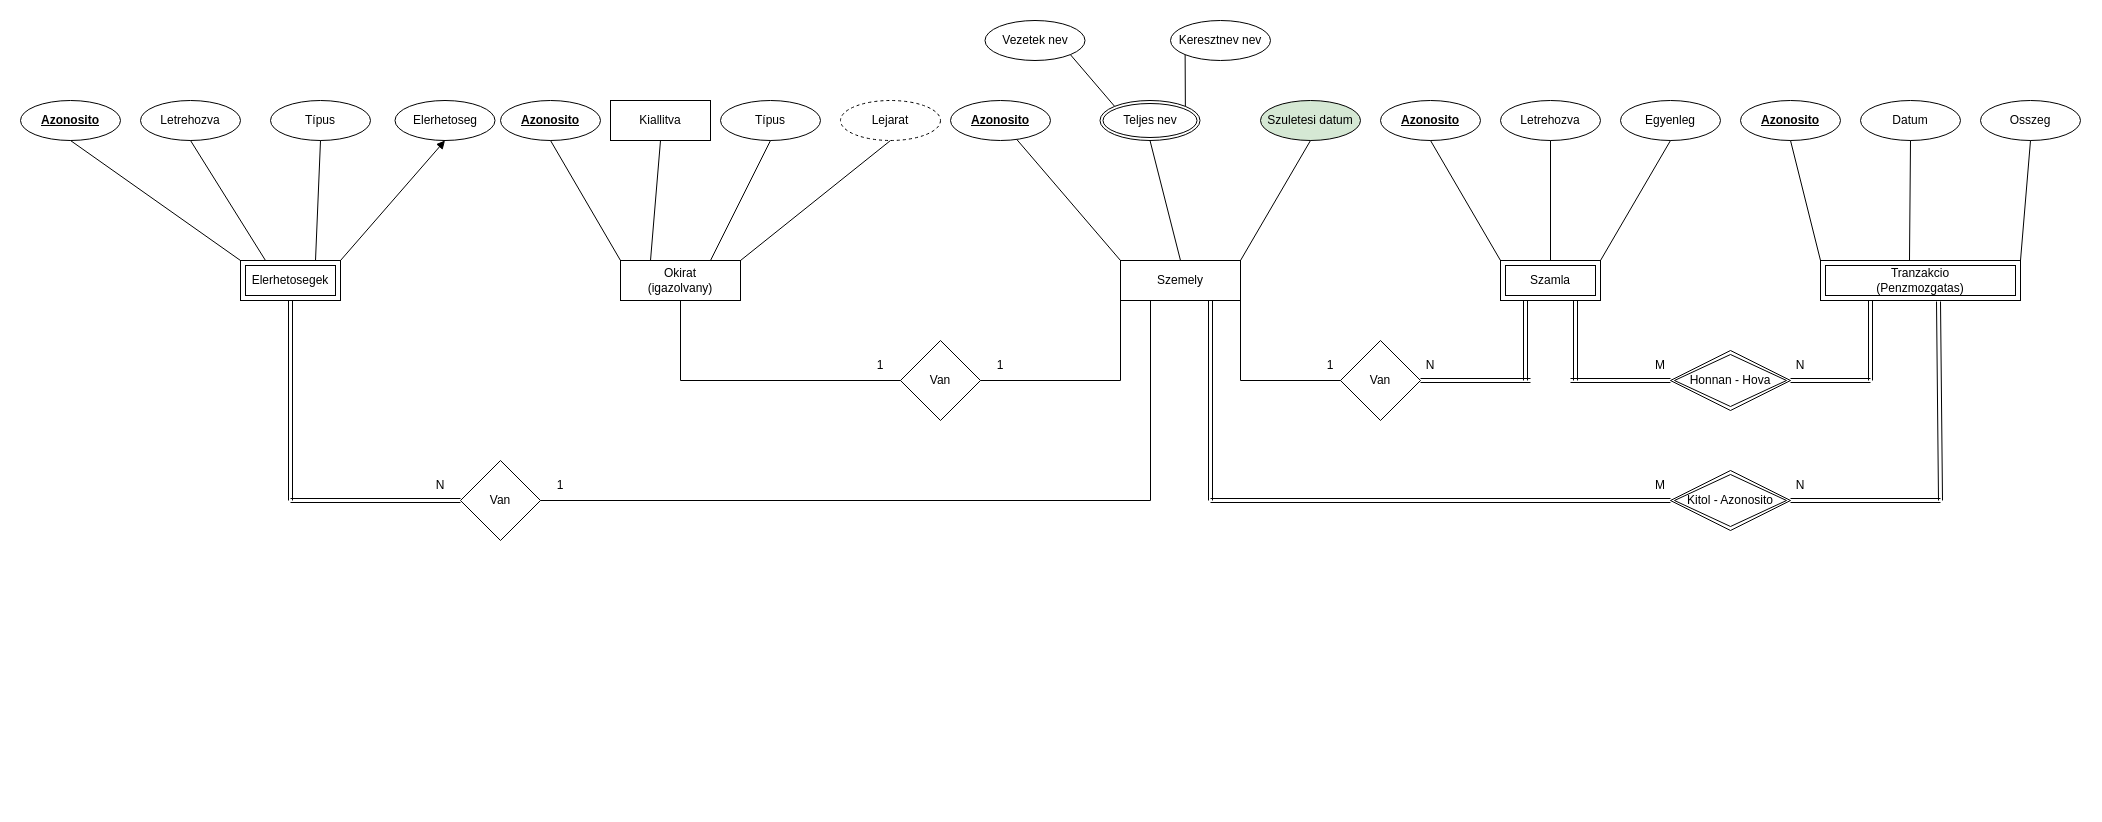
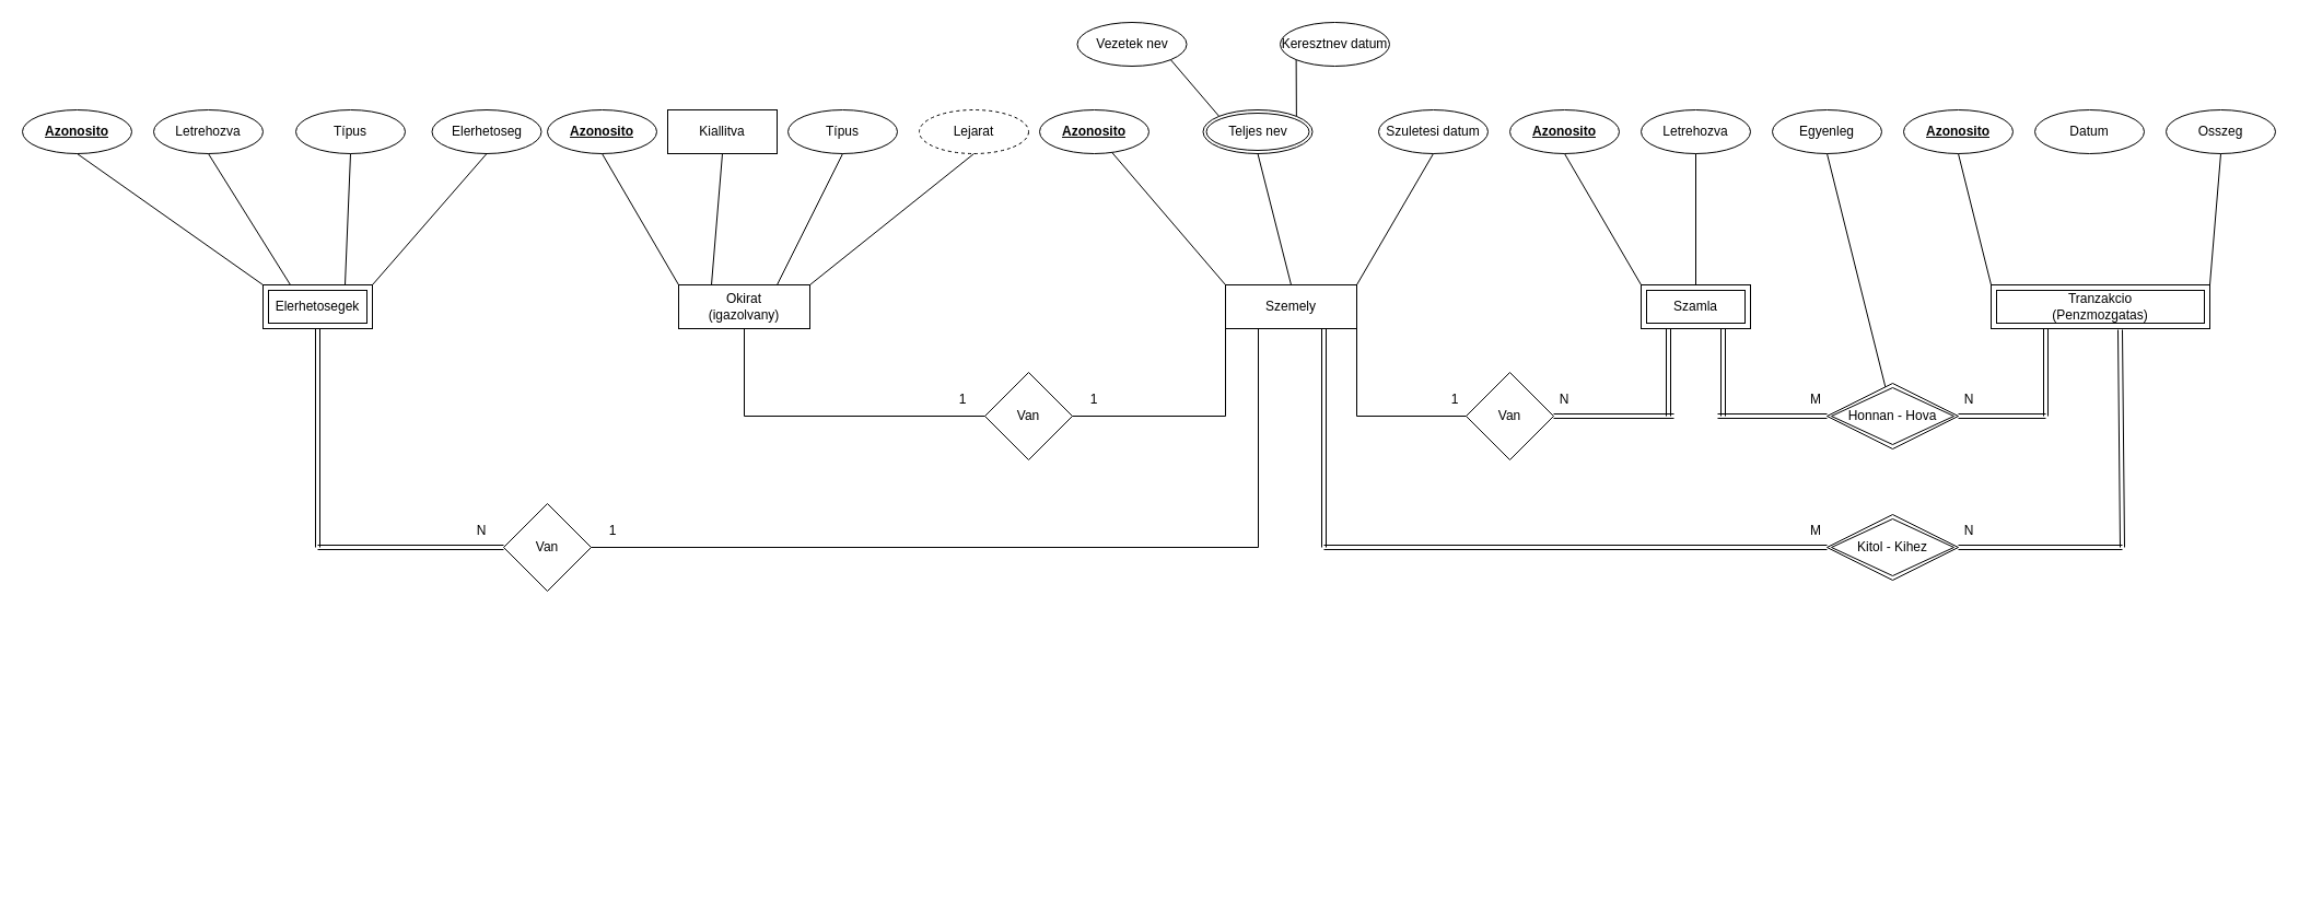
- <mxCell id="6" value="&lt;div&gt;Keresztnev nev&lt;/div&gt;" style="ellipse;whiteSpace=wrap;html=1;align=center;" parent="1" vertex="1"><mxGeometry x="1170" width="100" height="40" as="geometry" y="20" /></mxCell>
+ <mxCell id="6" value="&lt;div&gt;Keresztnev datum&lt;/div&gt;" style="ellipse;whiteSpace=wrap;html=1;align=center;" parent="1" vertex="1"><mxGeometry x="1170" width="100" height="40" as="geometry" y="20" /></mxCell>
- <mxCell id="17" value="&lt;div&gt;Szuletesi datum&lt;/div&gt;" style="ellipse;whiteSpace=wrap;html=1;align=center;fillColor=#d5e8d4;" parent="1" vertex="1"><mxGeometry x="1260" y="100" width="100" height="40" as="geometry" /></mxCell>
+ <mxCell id="17" value="&lt;div&gt;Szuletesi datum&lt;/div&gt;" style="ellipse;whiteSpace=wrap;html=1;align=center;" parent="1" vertex="1"><mxGeometry x="1260" y="100" width="100" height="40" as="geometry" /></mxCell>
- <mxCell id="38" value="" style="endArrow=block;html=1;rounded=0;exitX=1;exitY=0;exitDx=0;exitDy=0;entryX=0.5;entryY=1;entryDx=0;entryDy=0;" parent="1" target="36" edge="1" source="32"><mxGeometry relative="1" as="geometry"><mxPoint x="380" y="220" as="sourcePoint" /><mxPoint x="350" y="260" as="targetPoint" /></mxGeometry></mxCell>
+ <mxCell id="38" value="" style="endArrow=none;html=1;rounded=0;exitX=1;exitY=0;exitDx=0;exitDy=0;entryX=0.5;entryY=1;entryDx=0;entryDy=0;" parent="1" target="36" edge="1" source="32"><mxGeometry relative="1" as="geometry"><mxPoint x="380" y="220" as="sourcePoint" /><mxPoint x="350" y="260" as="targetPoint" /></mxGeometry></mxCell>
- <mxCell id="61" value="" style="endArrow=none;html=1;rounded=0;exitX=0.5;exitY=1;exitDx=0;exitDy=0;entryX=1;entryY=0;entryDx=0;entryDy=0;" parent="1" source="58" target="12" edge="1"><mxGeometry relative="1" as="geometry"><mxPoint x="1645" y="480" as="sourcePoint" /><mxPoint x="1570" y="450" as="targetPoint" /></mxGeometry></mxCell>
+ <mxCell id="61" value="" style="endArrow=none;html=1;rounded=0;exitX=0.5;exitY=1;exitDx=0;exitDy=0;" parent="1" source="58" target="55" edge="1"><mxGeometry relative="1" as="geometry"><mxPoint x="1645" y="480" as="sourcePoint" /><mxPoint x="1570" y="450" as="targetPoint" /></mxGeometry></mxCell>
- <mxCell id="53" value="" style="endArrow=none;html=1;rounded=0;exitX=0.5;exitY=1;exitDx=0;exitDy=0;entryX=0.445;entryY=0;entryDx=0;entryDy=0;entryPerimeter=0;" parent="1" source="52" target="45" edge="1"><mxGeometry relative="1" as="geometry"><mxPoint x="1520" y="750" as="sourcePoint" /><mxPoint x="1490" y="670" as="targetPoint" /></mxGeometry></mxCell>
- <mxCell id="54" value="Kitol - Azonosito" style="shape=rhombus;double=1;perimeter=rhombusPerimeter;whiteSpace=wrap;html=1;align=center;" parent="1" vertex="1"><mxGeometry x="1670" y="470" width="120" height="60" as="geometry" /></mxCell>
+ <mxCell id="54" value="Kitol - Kihez" style="shape=rhombus;double=1;perimeter=rhombusPerimeter;whiteSpace=wrap;html=1;align=center;" parent="1" vertex="1"><mxGeometry x="1670" y="470" width="120" height="60" as="geometry" /></mxCell>
